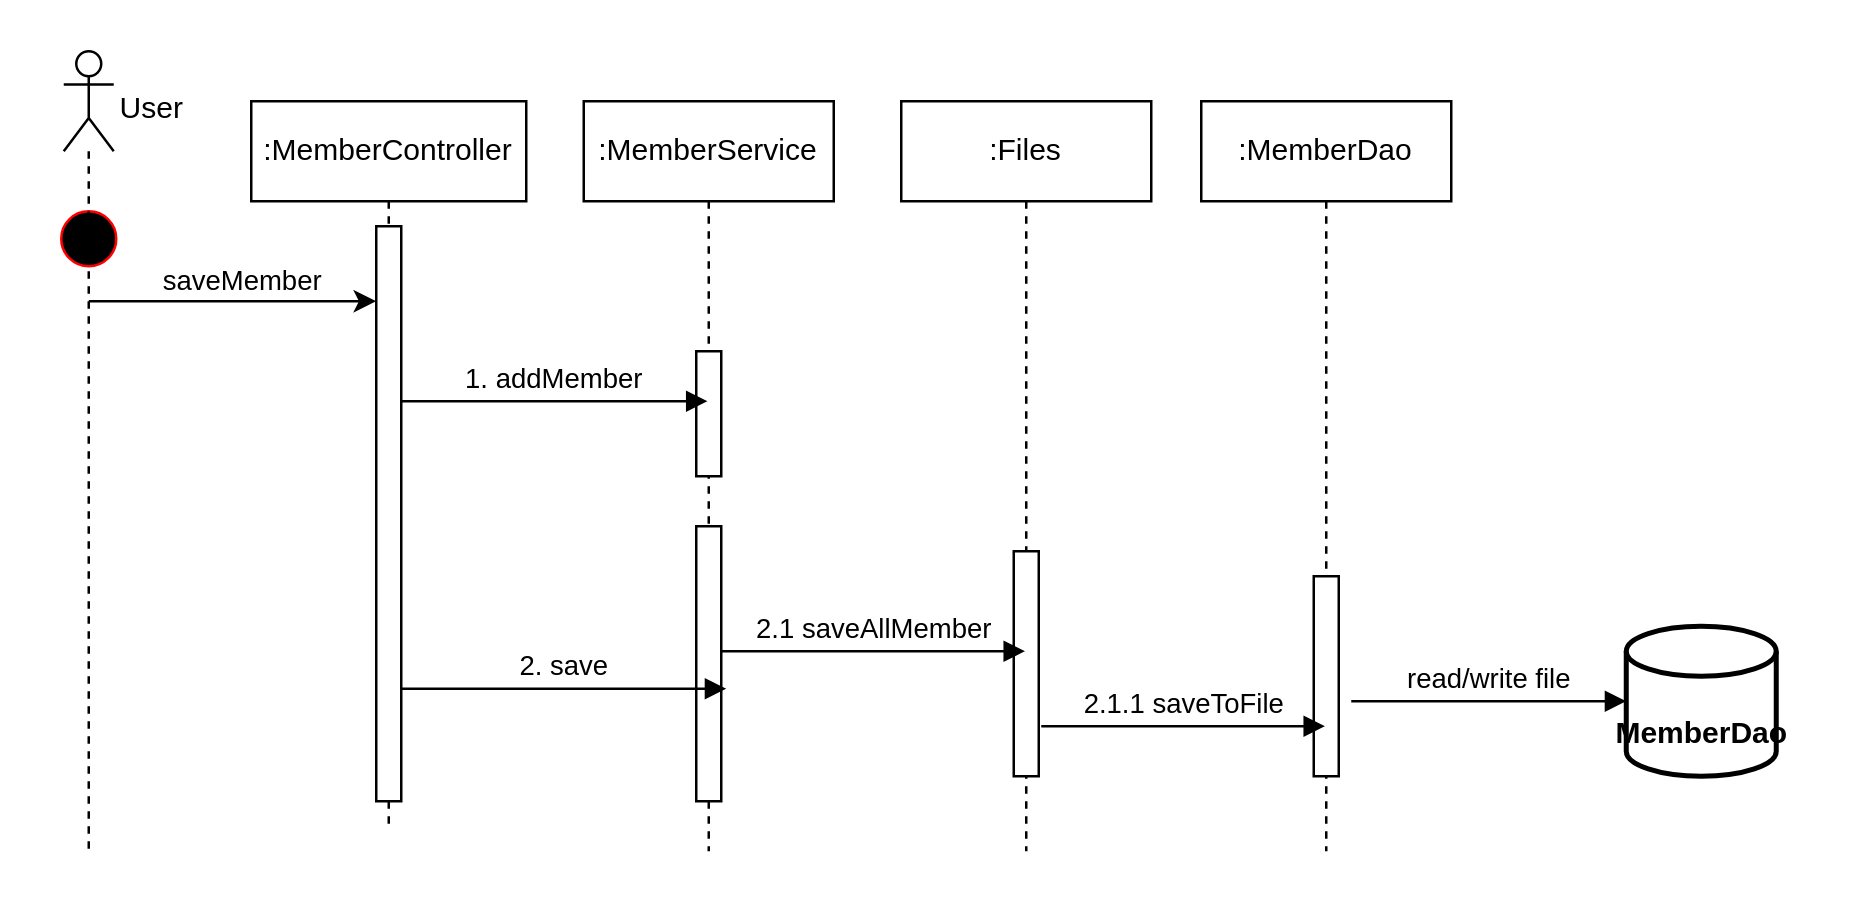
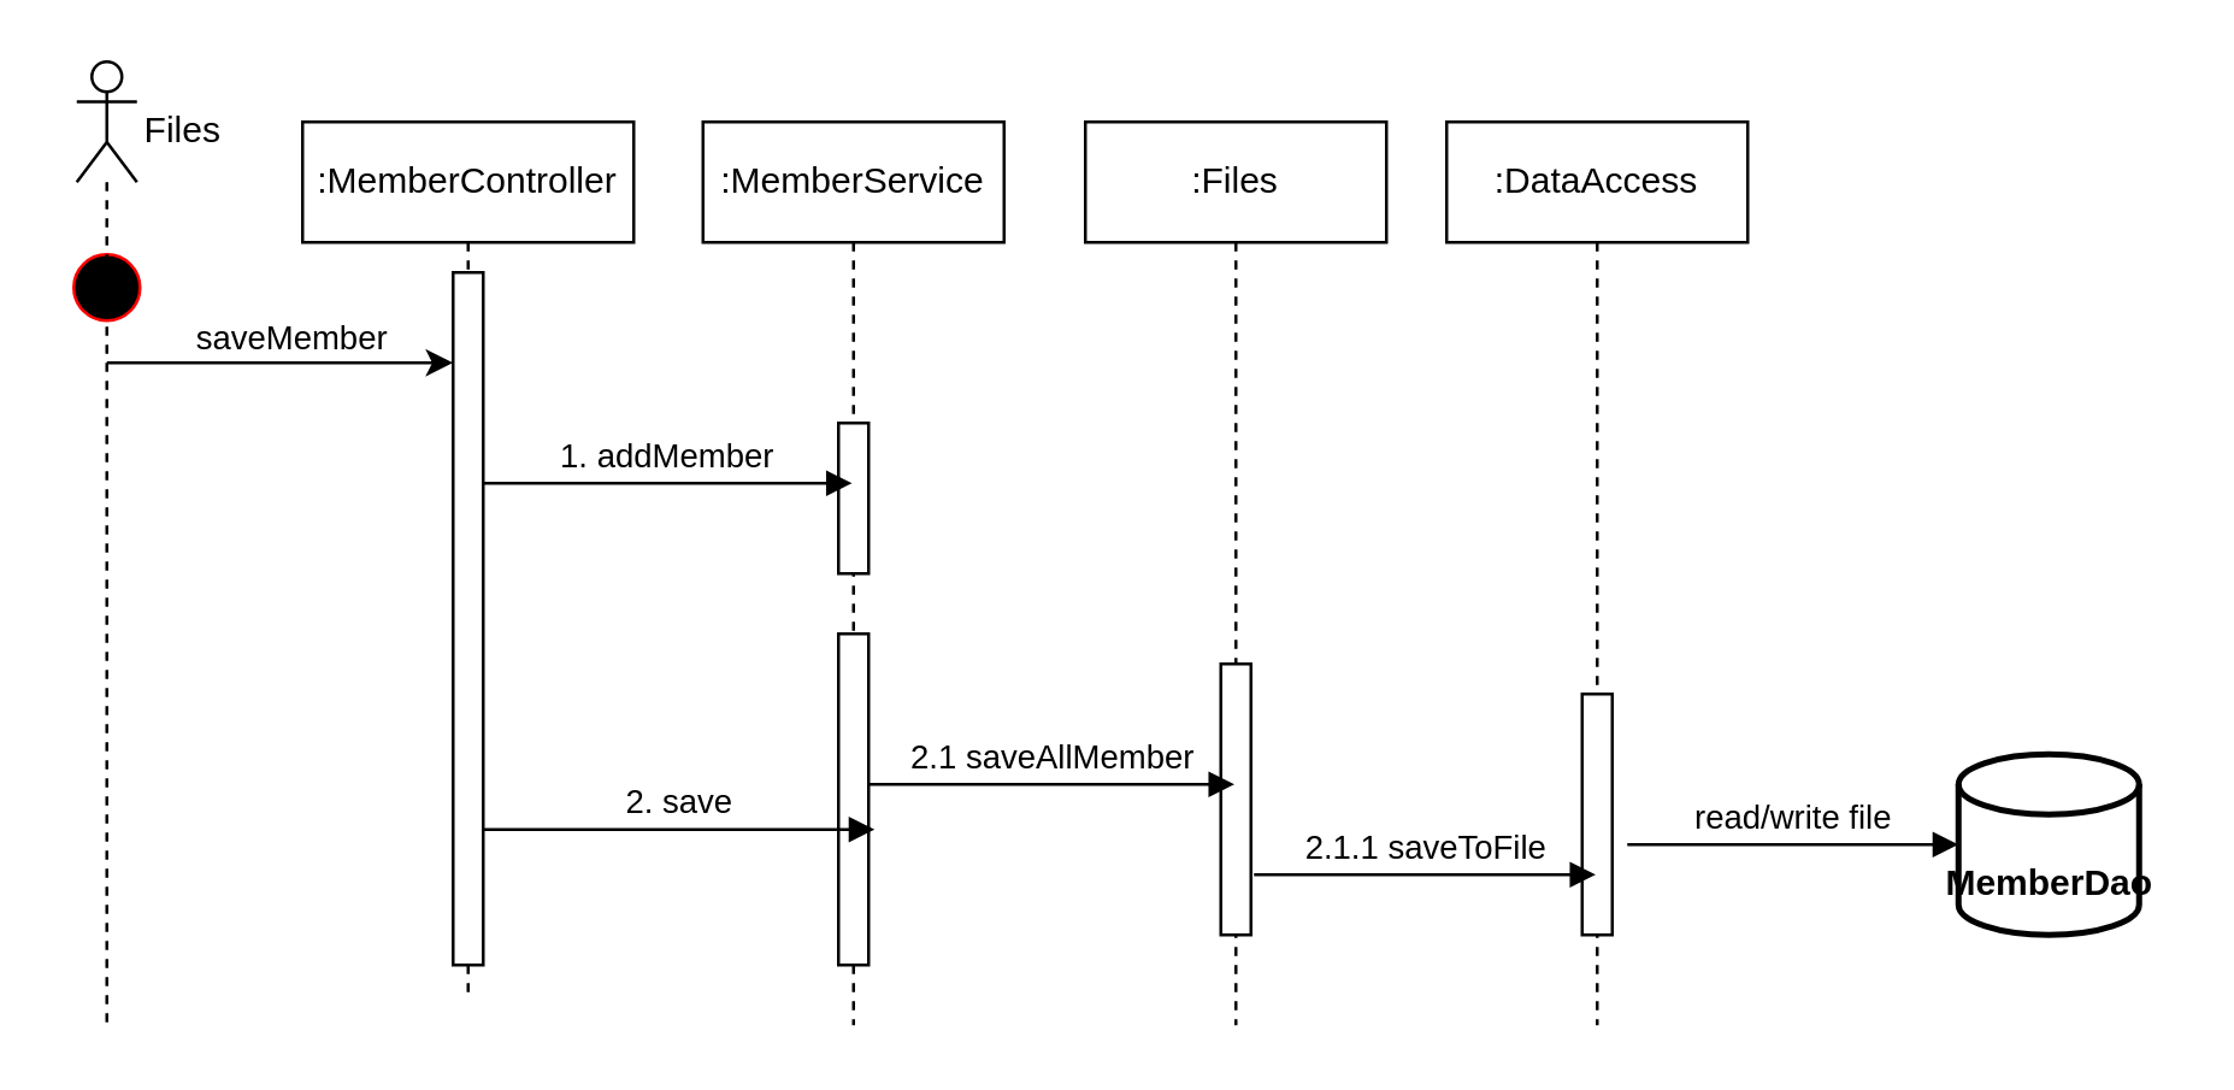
- <mxCell id="13" value="User" style="text;html=1;align=center;verticalAlign=middle;resizable=0;points=[];autosize=1;strokeColor=none;fillColor=none;" vertex="1" parent="1"><mxGeometry x="35" y="28" width="50" height="30" as="geometry" /></mxCell>
+ <mxCell id="13" value="Files" style="text;html=1;align=center;verticalAlign=middle;resizable=0;points=[];autosize=1;strokeColor=none;fillColor=none;" vertex="1" parent="1"><mxGeometry x="35" y="28" width="50" height="30" as="geometry" /></mxCell>
- <mxCell id="8" value=":MemberDao" style="shape=umlLifeline;perimeter=lifelinePerimeter;whiteSpace=wrap;html=1;container=1;dropTarget=0;collapsible=0;recursiveResize=0;outlineConnect=0;portConstraint=eastwest;newEdgeStyle={&quot;edgeStyle&quot;:&quot;elbowEdgeStyle&quot;,&quot;elbow&quot;:&quot;vertical&quot;,&quot;curved&quot;:0,&quot;rounded&quot;:0};" vertex="1" parent="1"><mxGeometry x="480" y="40" width="100" height="300" as="geometry" /></mxCell>
+ <mxCell id="8" value=":DataAccess" style="shape=umlLifeline;perimeter=lifelinePerimeter;whiteSpace=wrap;html=1;container=1;dropTarget=0;collapsible=0;recursiveResize=0;outlineConnect=0;portConstraint=eastwest;newEdgeStyle={&quot;edgeStyle&quot;:&quot;elbowEdgeStyle&quot;,&quot;elbow&quot;:&quot;vertical&quot;,&quot;curved&quot;:0,&quot;rounded&quot;:0};" vertex="1" parent="1"><mxGeometry x="480" y="40" width="100" height="300" as="geometry" /></mxCell>
